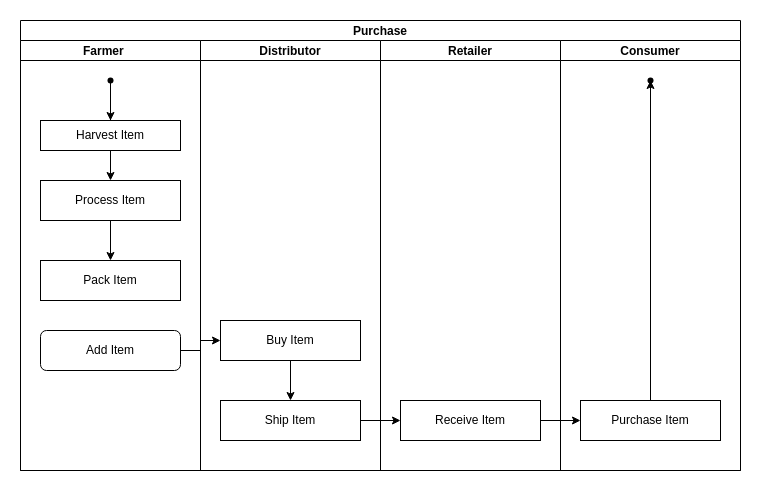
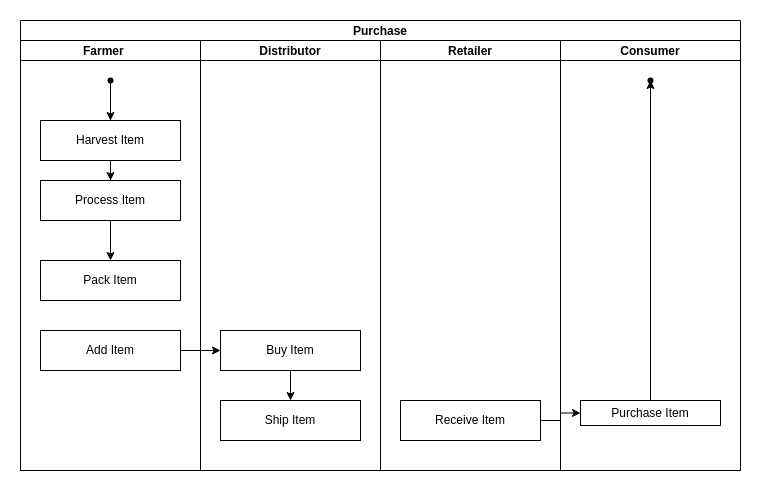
- <mxCell id="7" value="Harvest Item" style="whiteSpace=wrap;html=1;fillColor=none;sketch=0;fillStyle=solid;" vertex="1" parent="3"><mxGeometry x="20" y="80" width="140" height="30" as="geometry" /></mxCell>
+ <mxCell id="7" value="Harvest Item" style="whiteSpace=wrap;html=1;fillColor=none;sketch=0;fillStyle=solid;" vertex="1" parent="3"><mxGeometry x="20" y="80" width="140" height="40" as="geometry" /></mxCell>
- <mxCell id="14" value="Buy Item" style="whiteSpace=wrap;html=1;fillColor=none;sketch=0;fillStyle=solid;" vertex="1" parent="12"><mxGeometry x="20" y="280" width="140" height="40" as="geometry" /></mxCell>
+ <mxCell id="14" value="Buy Item" style="whiteSpace=wrap;html=1;fillColor=none;sketch=0;fillStyle=solid;" vertex="1" parent="12"><mxGeometry x="20" y="290" width="140" height="40" as="geometry" /></mxCell>
- <mxCell id="11" value="Add Item" style="whiteSpace=wrap;html=1;fillColor=none;sketch=0;fillStyle=solid;rounded=1;" vertex="1" parent="3"><mxGeometry x="20" y="290" width="140" height="40" as="geometry" /></mxCell>
+ <mxCell id="11" value="Add Item" style="whiteSpace=wrap;html=1;fillColor=none;sketch=0;fillStyle=solid;" vertex="1" parent="3"><mxGeometry x="20" y="290" width="140" height="40" as="geometry" /></mxCell>
- <mxCell id="23" value="" style="edgeStyle=orthogonalEdgeStyle;rounded=0;orthogonalLoop=1;jettySize=auto;html=1;" edge="1" parent="2" source="15" target="17"><mxGeometry relative="1" as="geometry" /></mxCell>
- <mxCell id="20" value="Purchase Item" style="whiteSpace=wrap;html=1;fillColor=none;sketch=0;fillStyle=solid;" vertex="1" parent="18"><mxGeometry x="20" y="360" width="140" height="40" as="geometry" /></mxCell>
+ <mxCell id="20" value="Purchase Item" style="whiteSpace=wrap;html=1;fillColor=none;sketch=0;fillStyle=solid;" vertex="1" parent="18"><mxGeometry x="20" y="360" width="140" height="25" as="geometry" /></mxCell>
